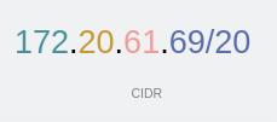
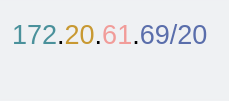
- <mxCell id="3" value="&lt;font&gt;&lt;font color=&quot;#808080&quot; style=&quot;font-size: 14px&quot;&gt;CIDR&lt;/font&gt;&lt;br&gt;&lt;/font&gt;" style="text;html=1;strokeColor=none;fillColor=none;align=center;verticalAlign=middle;whiteSpace=wrap;rounded=0;" parent="1" vertex="1"><mxGeometry x="62" y="92" width="198.75" height="20" as="geometry" /></mxCell>
